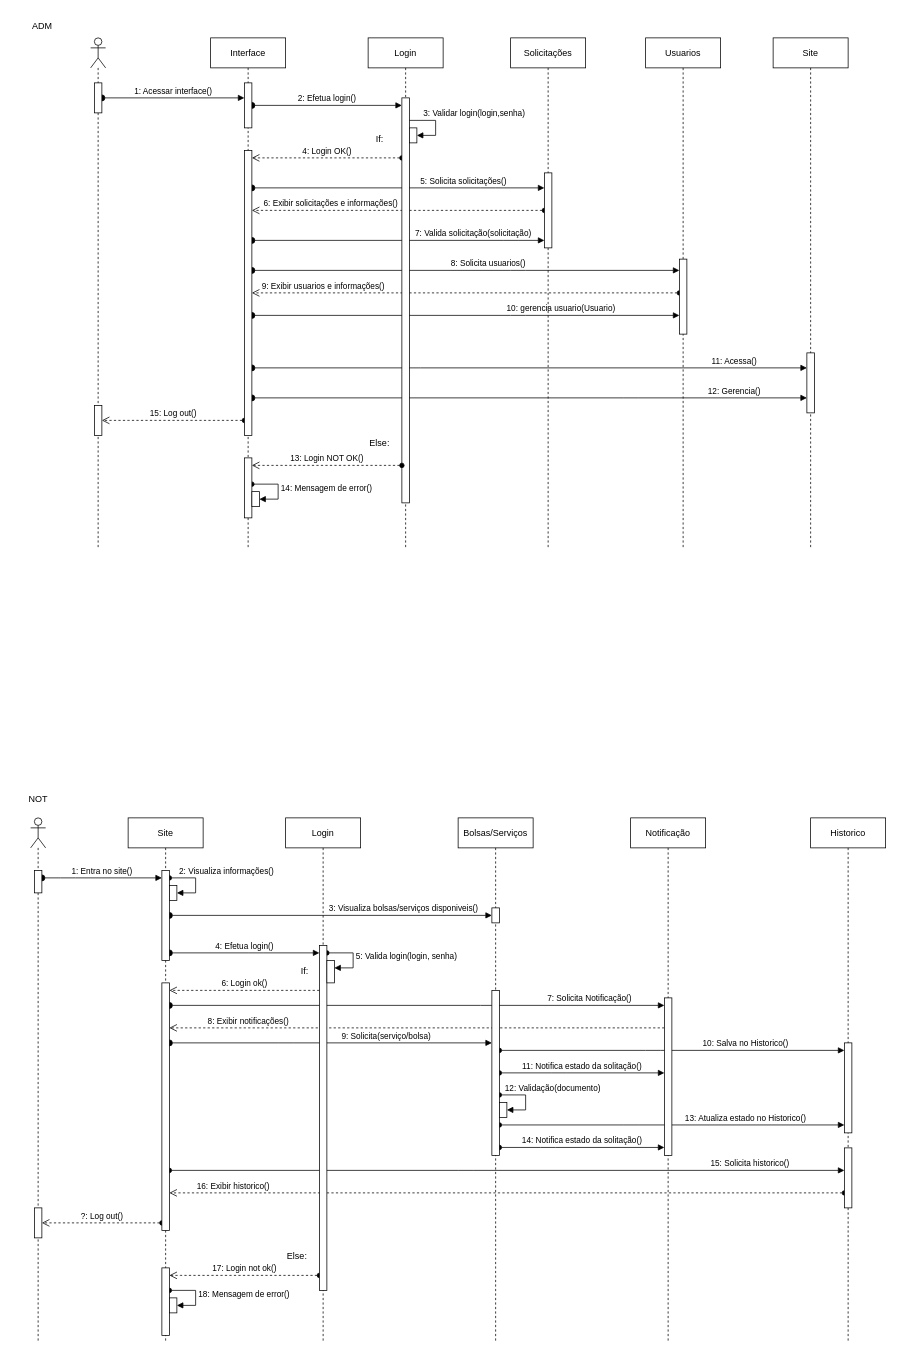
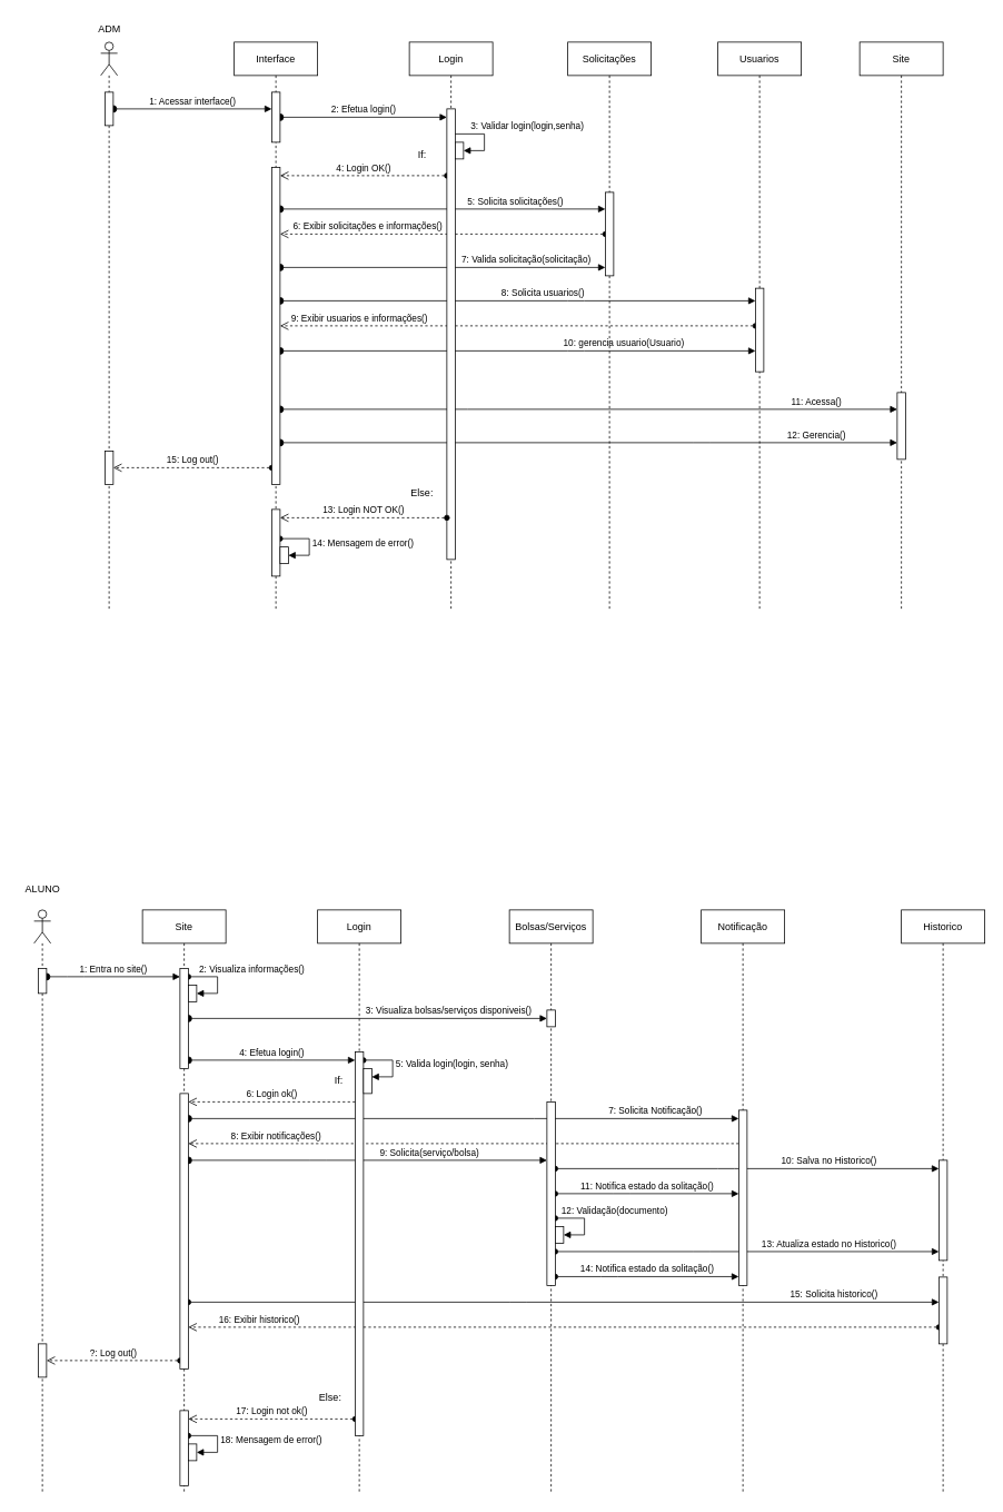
- <mxCell id="62" value="ADM" style="text;html=1;align=center;verticalAlign=middle;resizable=0;points=[];autosize=1;strokeColor=none;fillColor=none;" parent="1" vertex="1"><mxGeometry x="30" y="20" width="50" height="30" as="geometry" /></mxCell>
+ <mxCell id="62" value="ADM" style="text;html=1;align=center;verticalAlign=middle;resizable=0;points=[];autosize=1;strokeColor=none;fillColor=none;" parent="1" vertex="1"><mxGeometry x="105" y="20" width="50" height="30" as="geometry" /></mxCell>
- <mxCell id="40" value="NOT" style="text;html=1;align=center;verticalAlign=middle;resizable=1;points=[];autosize=1;strokeColor=none;fillColor=none;container=0;movable=1;rotatable=1;deletable=1;editable=1;connectable=1;" parent="1" vertex="1"><mxGeometry x="20" y="1050" width="60" height="30" as="geometry" /></mxCell>
+ <mxCell id="40" value="ALUNO" style="text;html=1;align=center;verticalAlign=middle;resizable=1;points=[];autosize=1;strokeColor=none;fillColor=none;container=0;movable=1;rotatable=1;deletable=1;editable=1;connectable=1;" parent="1" vertex="1"><mxGeometry x="20" y="1050" width="60" height="30" as="geometry" /></mxCell>
